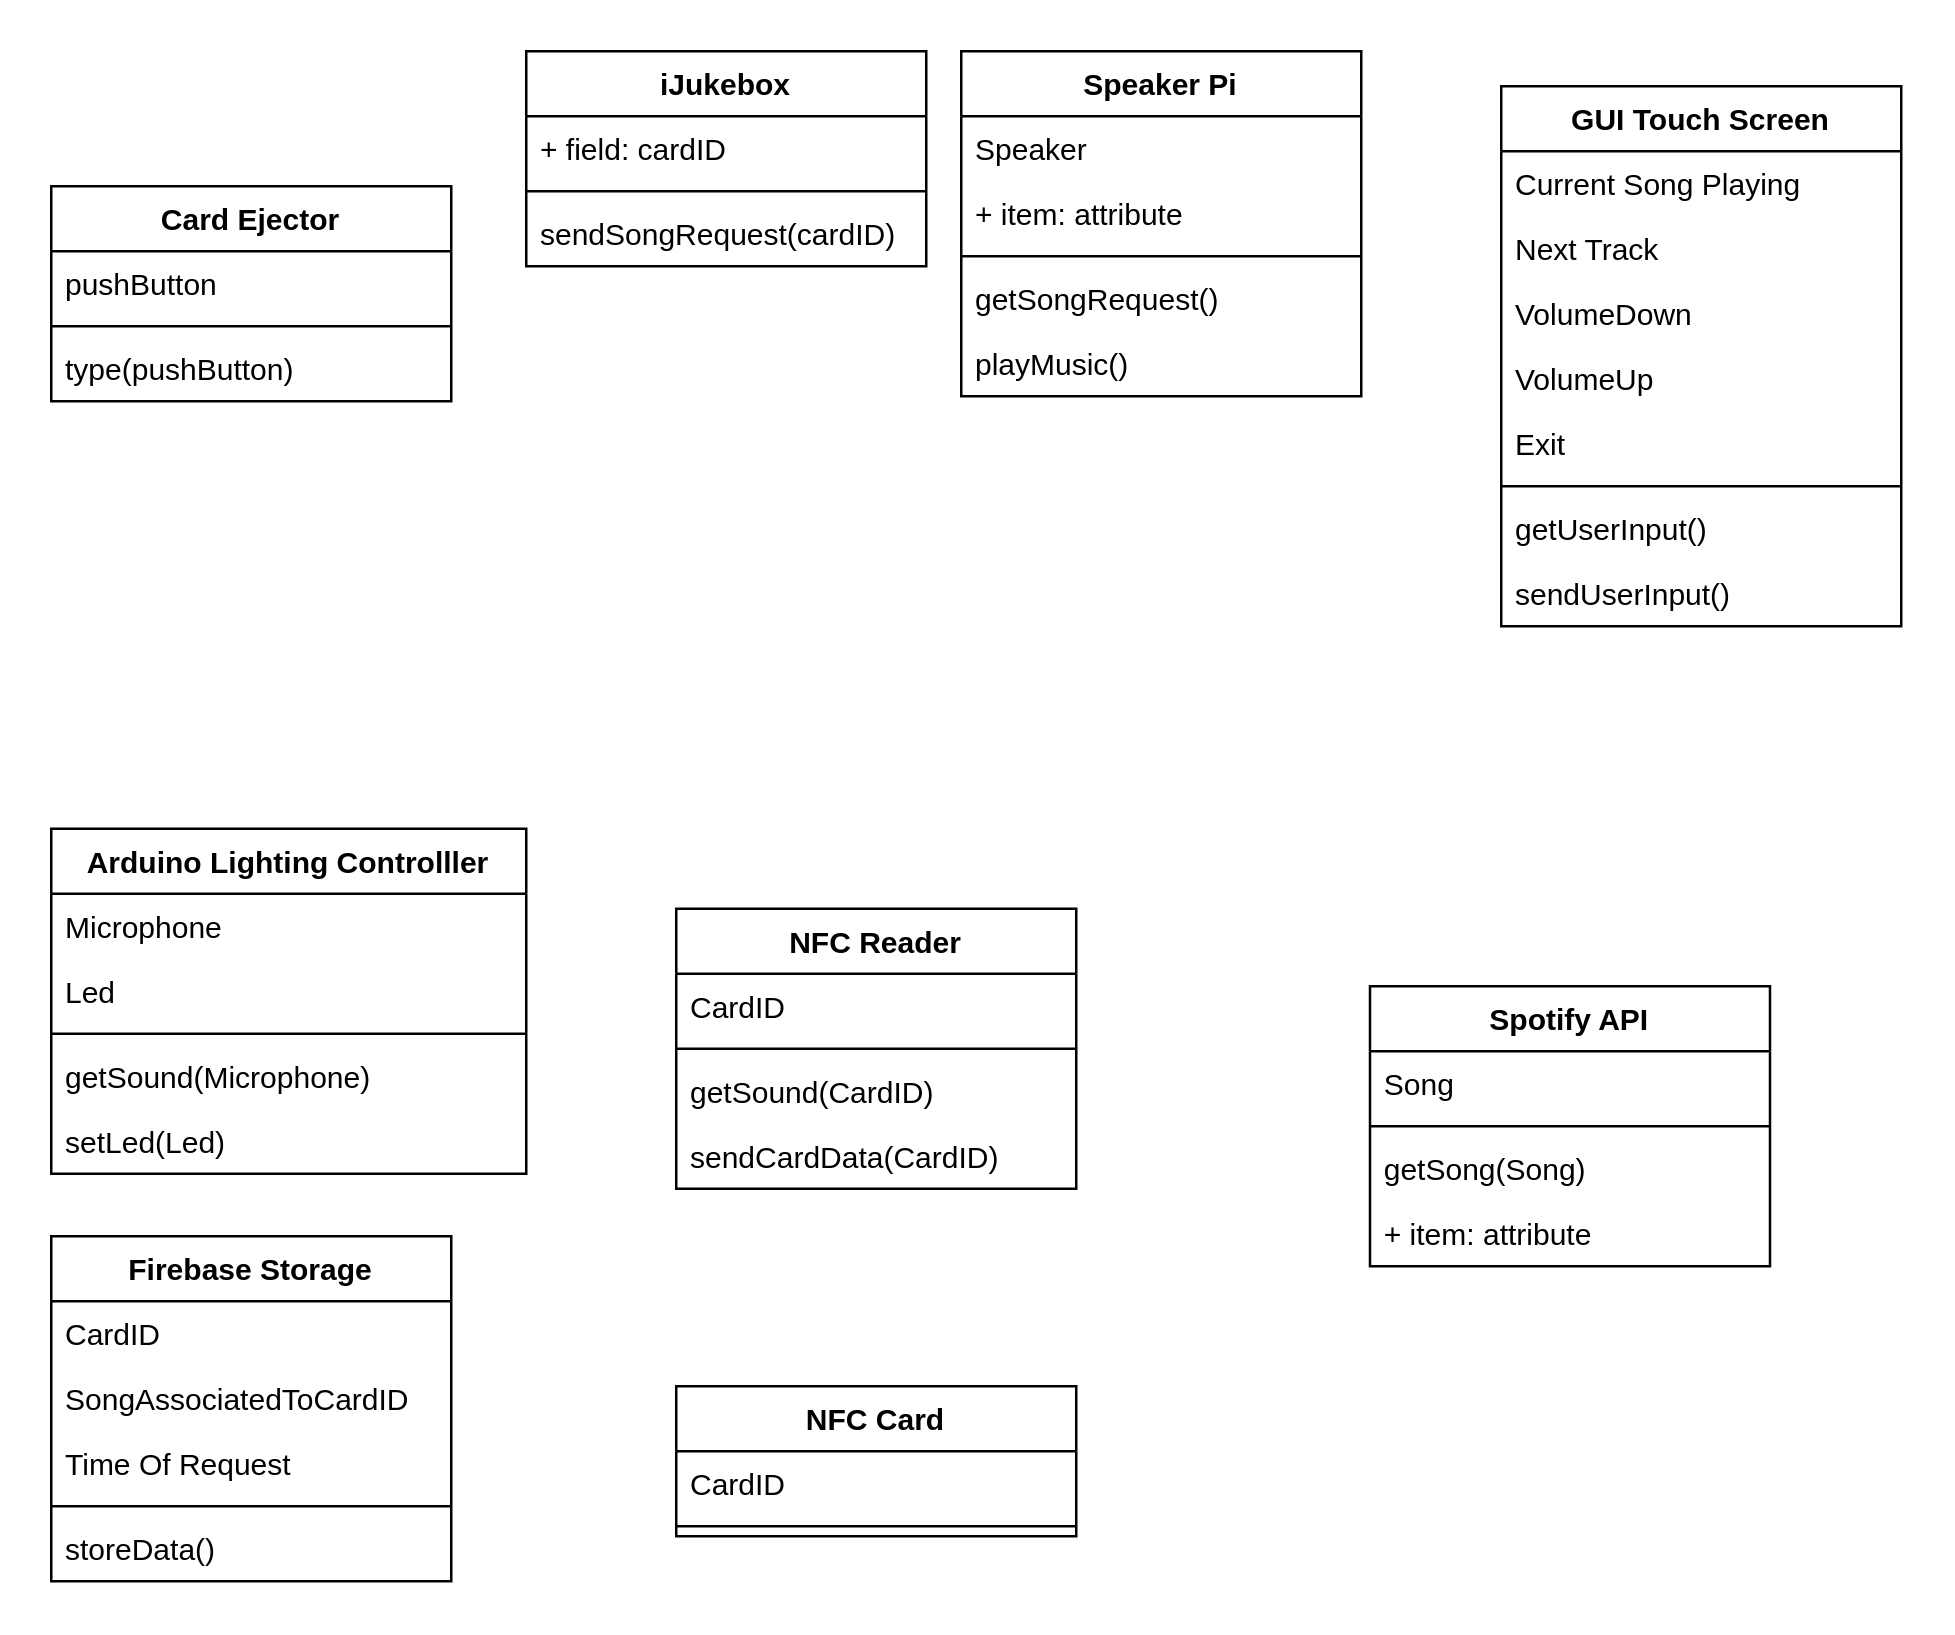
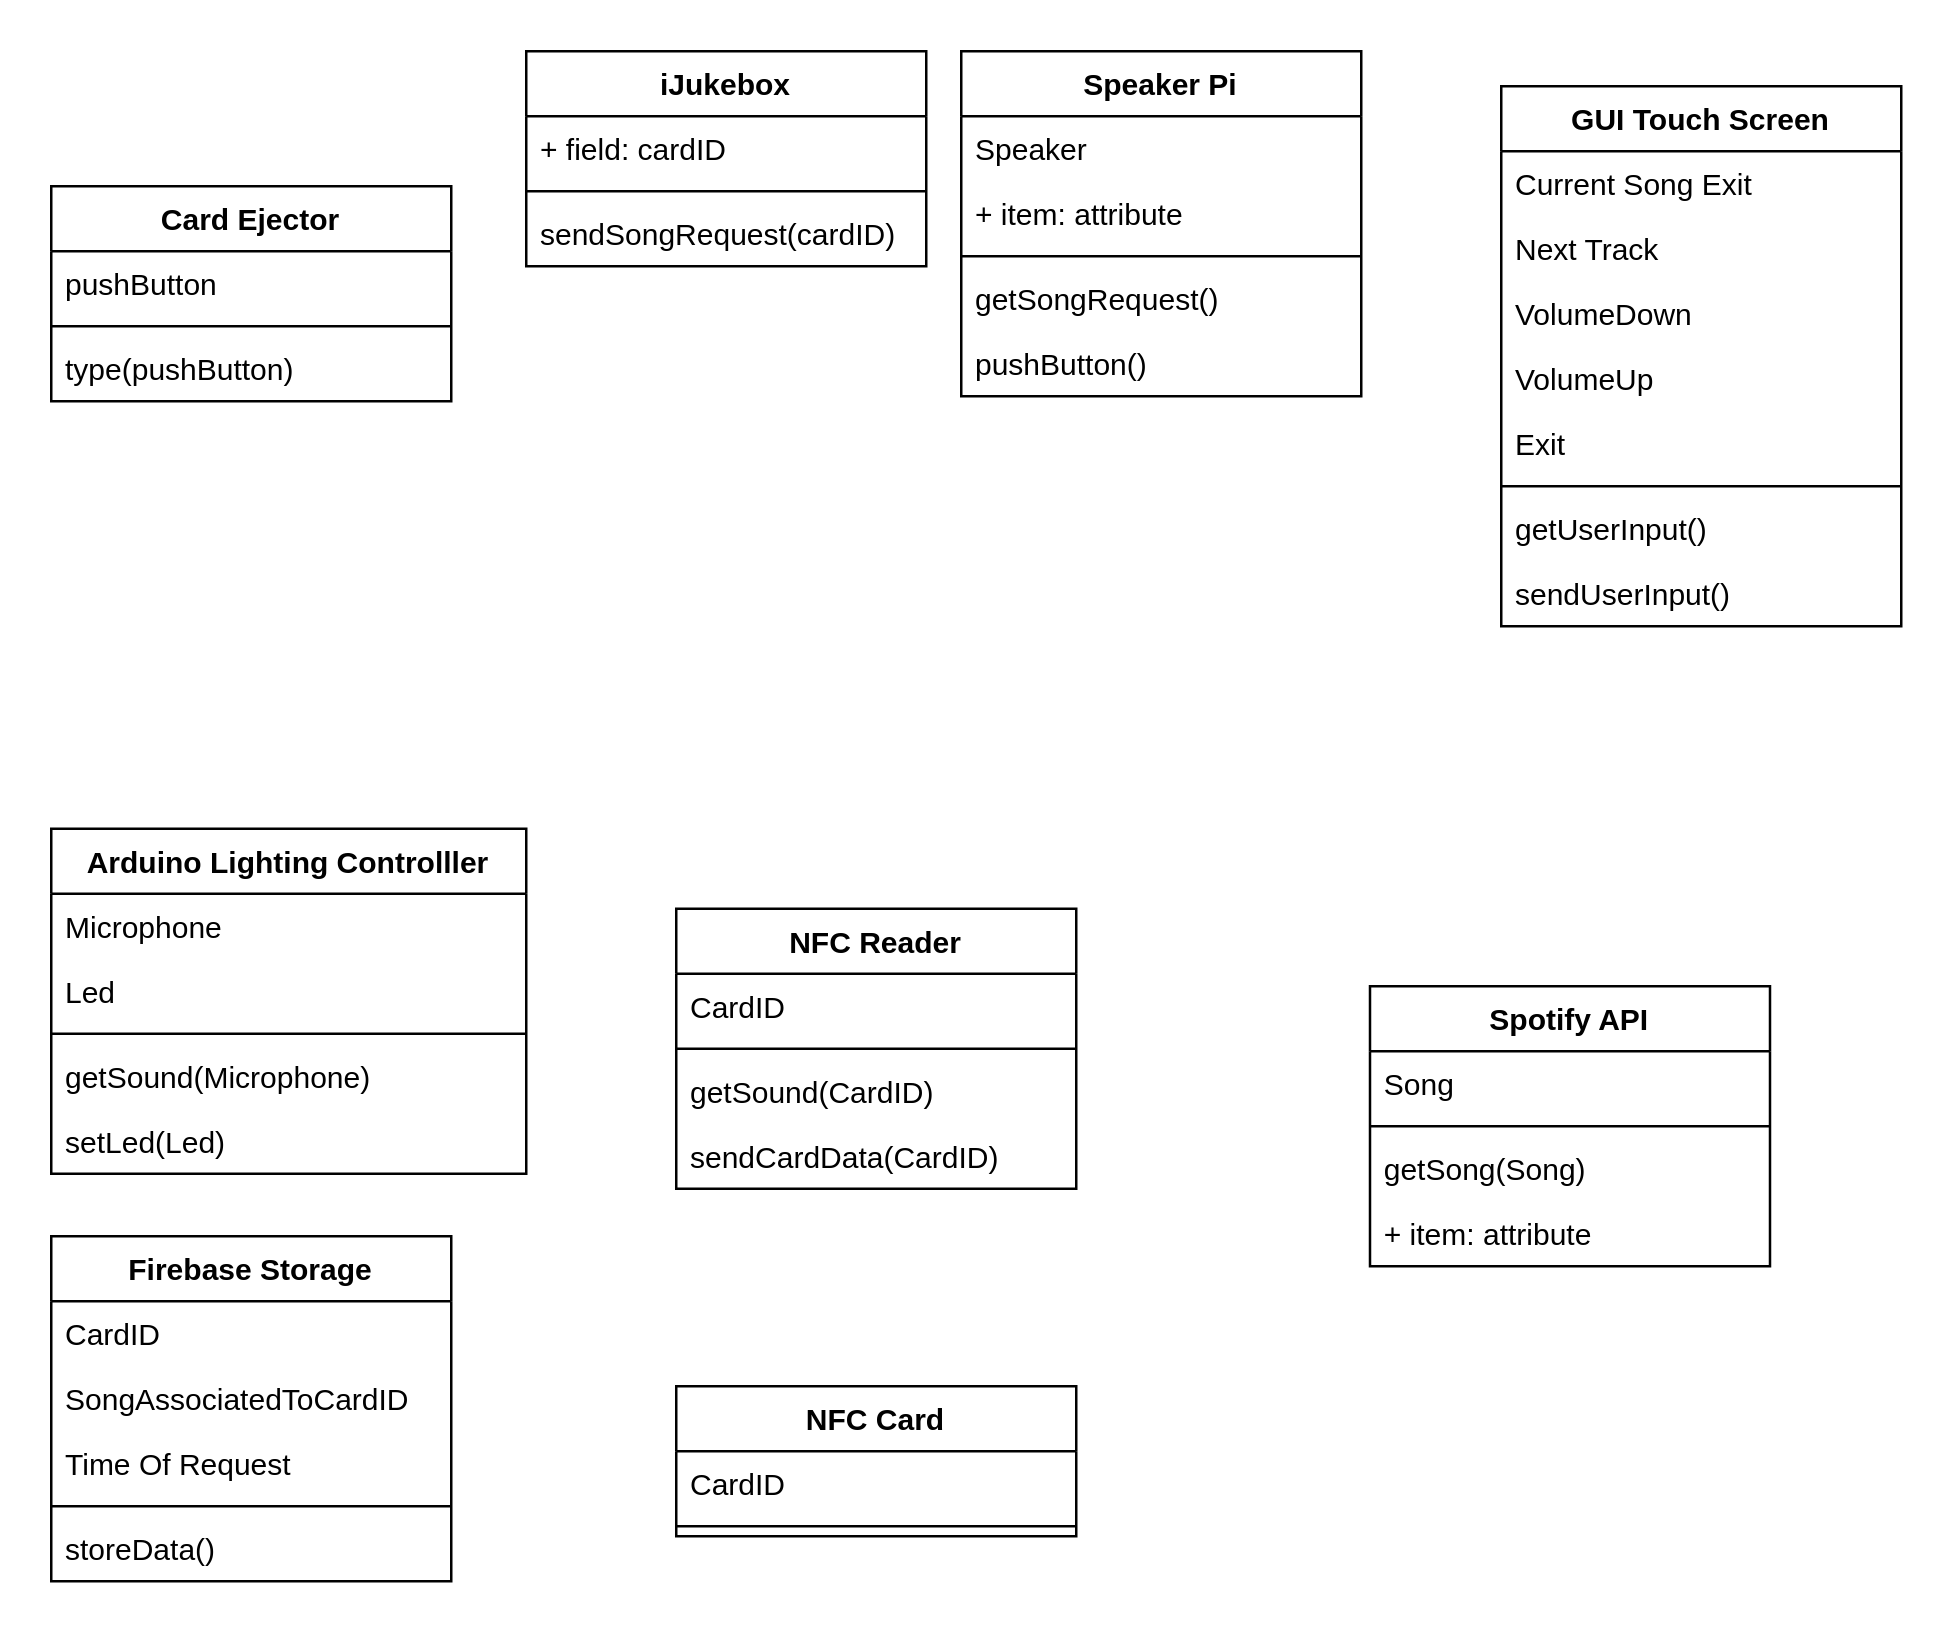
- <mxCell id="39" value="Current Song Playing" style="text;strokeColor=none;fillColor=none;align=left;verticalAlign=top;spacingLeft=4;spacingRight=4;overflow=hidden;rotatable=0;points=[[0,0.5],[1,0.5]];portConstraint=eastwest;" vertex="1" parent="38"><mxGeometry y="26" width="160" height="26" as="geometry" /></mxCell>
+ <mxCell id="39" value="Current Song Exit" style="text;strokeColor=none;fillColor=none;align=left;verticalAlign=top;spacingLeft=4;spacingRight=4;overflow=hidden;rotatable=0;points=[[0,0.5],[1,0.5]];portConstraint=eastwest;" vertex="1" parent="38"><mxGeometry y="26" width="160" height="26" as="geometry" /></mxCell>
- <mxCell id="11" value="playMusic()" style="text;strokeColor=none;fillColor=none;align=left;verticalAlign=top;spacingLeft=4;spacingRight=4;overflow=hidden;rotatable=0;points=[[0,0.5],[1,0.5]];portConstraint=eastwest;" vertex="1" parent="6"><mxGeometry y="112" width="160" height="26" as="geometry" /></mxCell>
+ <mxCell id="11" value="pushButton()" style="text;strokeColor=none;fillColor=none;align=left;verticalAlign=top;spacingLeft=4;spacingRight=4;overflow=hidden;rotatable=0;points=[[0,0.5],[1,0.5]];portConstraint=eastwest;" vertex="1" parent="6"><mxGeometry y="112" width="160" height="26" as="geometry" /></mxCell>
